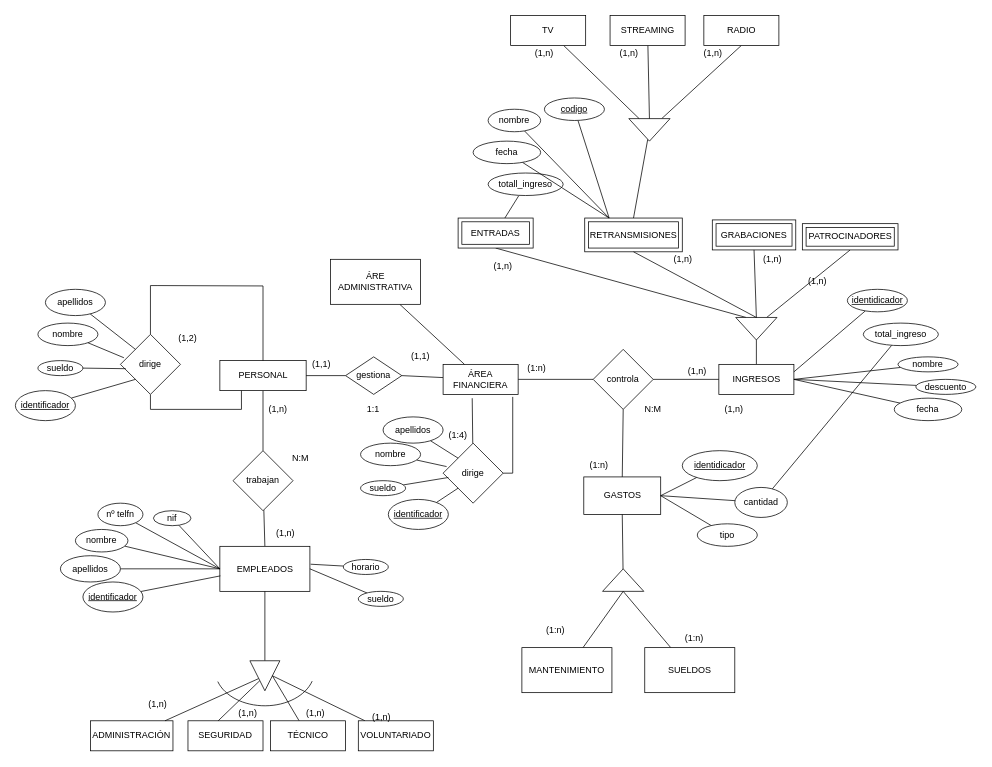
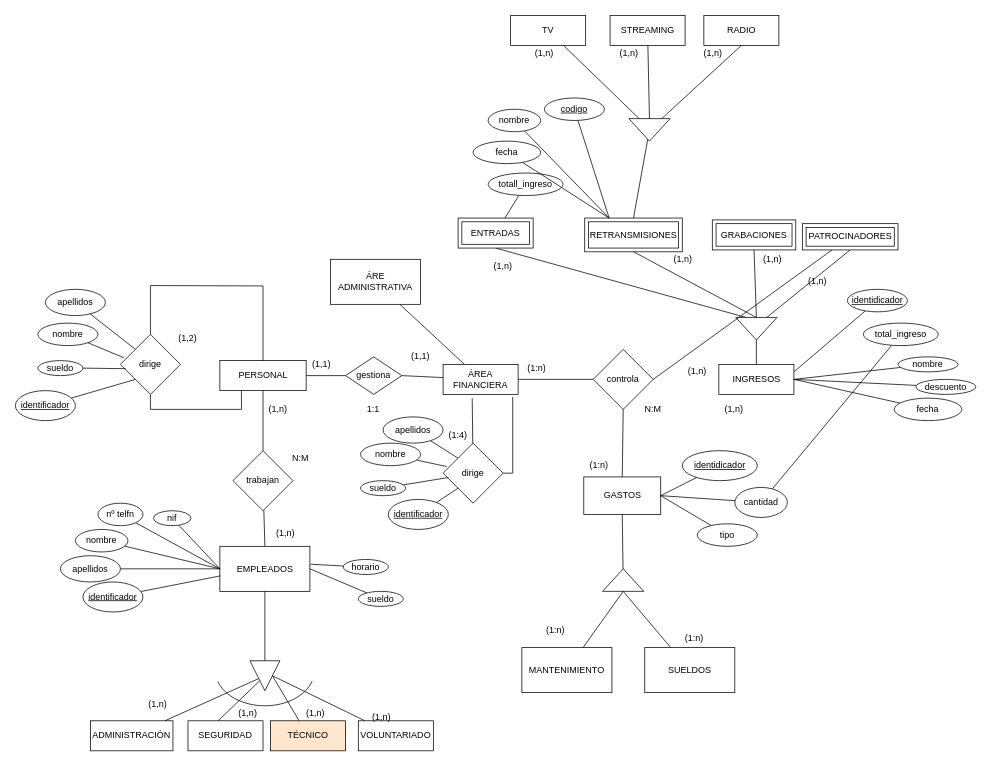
- <mxCell id="10" style="edgeStyle=none;rounded=0;orthogonalLoop=1;jettySize=auto;html=1;exitX=1;exitY=0.5;exitDx=0;exitDy=0;entryX=0;entryY=0.5;entryDx=0;entryDy=0;endArrow=none;endFill=0;" edge="1" parent="1" source="11" target="6"><mxGeometry relative="1" as="geometry" /></mxCell>
+ <mxCell id="10" style="edgeStyle=none;rounded=0;orthogonalLoop=1;jettySize=auto;html=1;exitX=1;exitY=0.5;exitDx=0;exitDy=0;endArrow=none;endFill=0;" edge="1" parent="1" source="11" target="13"><mxGeometry relative="1" as="geometry" /></mxCell>
- <mxCell id="90" value="TÉCNICO" style="whiteSpace=wrap;html=1;align=center;" vertex="1" parent="1"><mxGeometry x="360" y="960" width="100" height="40" as="geometry" /></mxCell>
+ <mxCell id="90" value="TÉCNICO" style="whiteSpace=wrap;html=1;align=center;fillColor=#ffe6cc;" vertex="1" parent="1"><mxGeometry x="360" y="960" width="100" height="40" as="geometry" /></mxCell>
